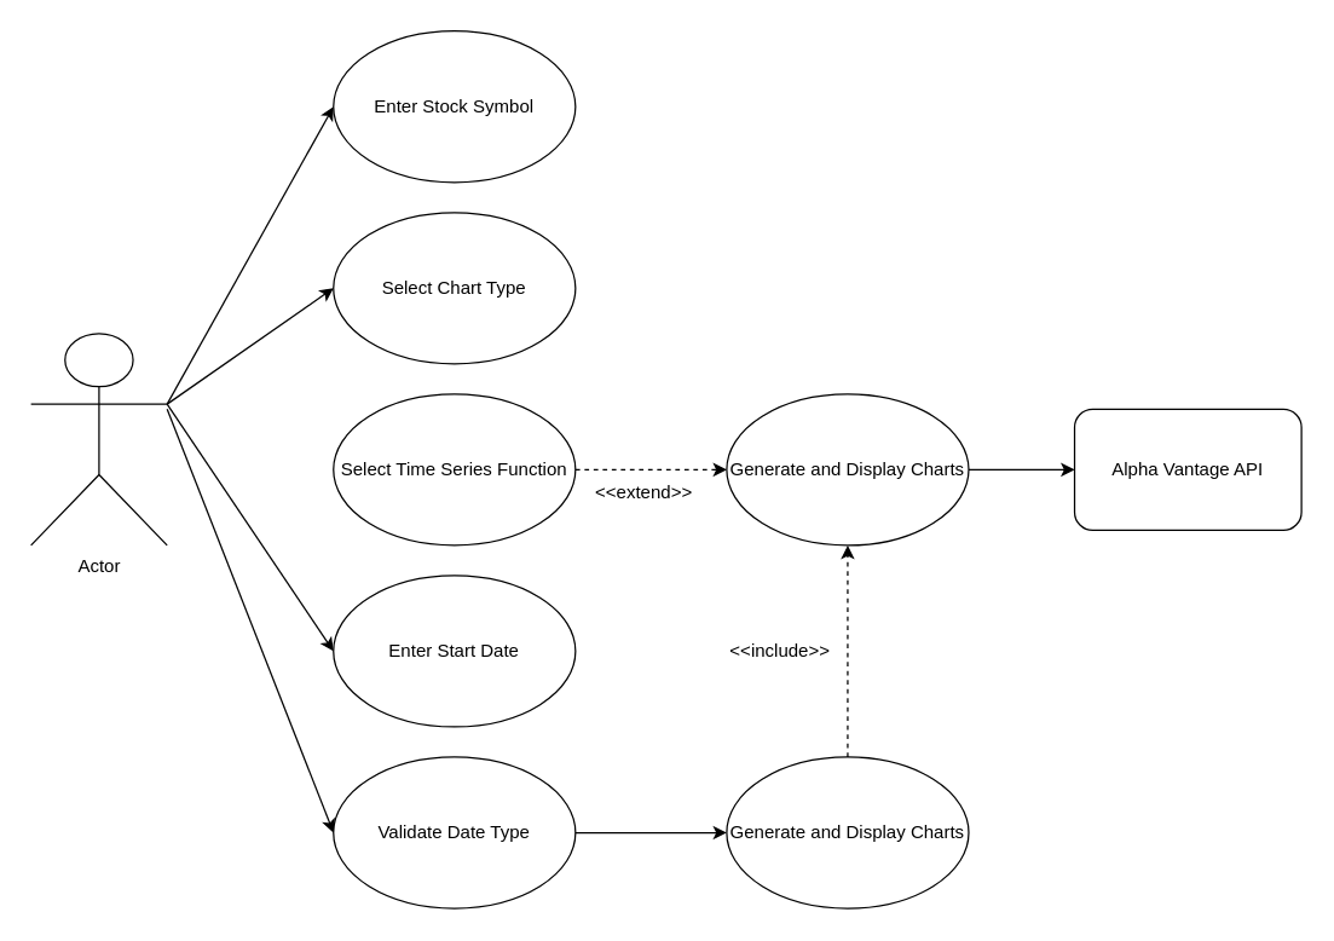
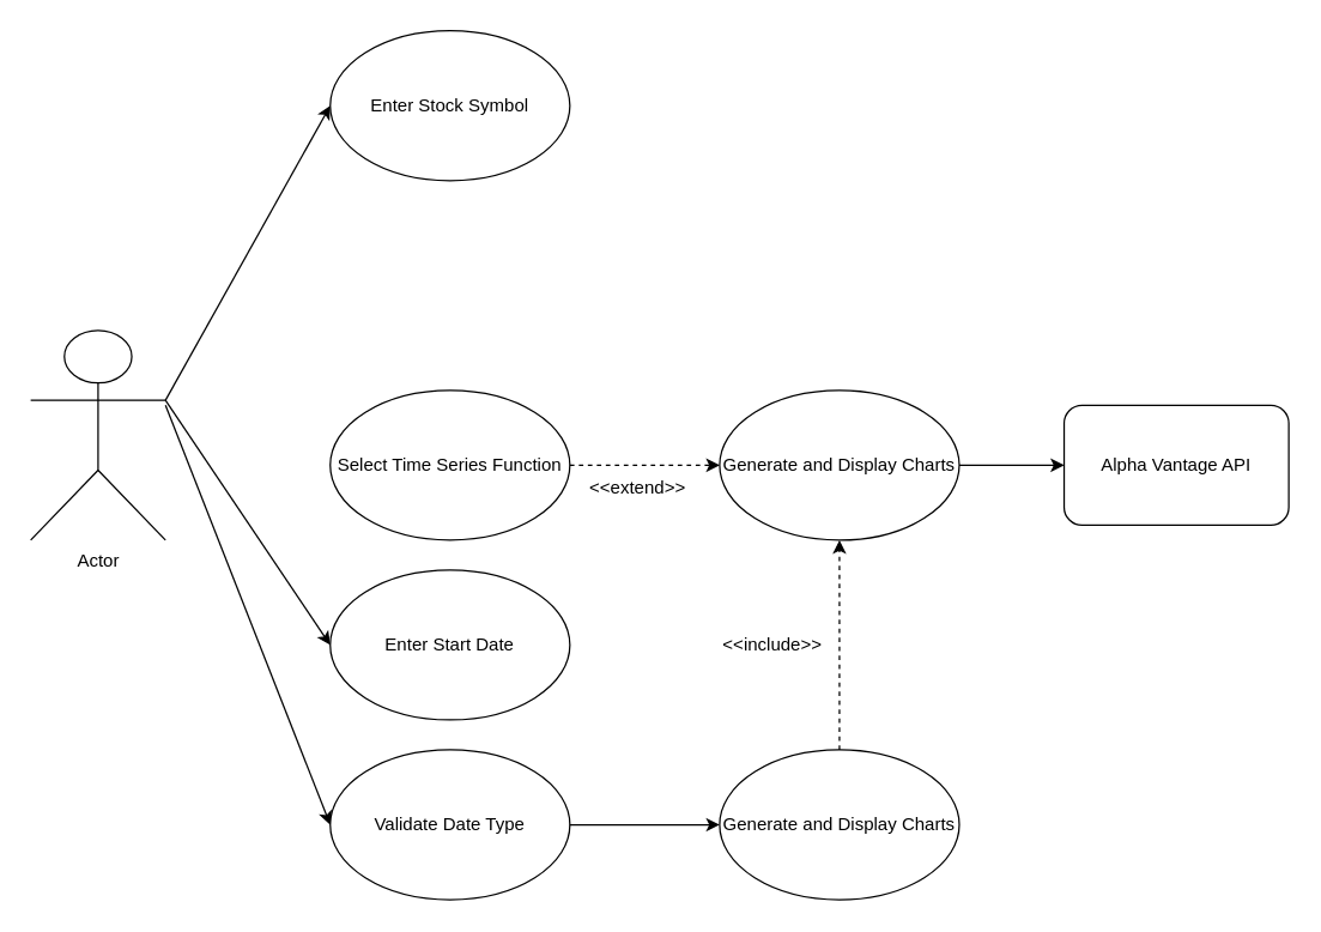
- <mxCell id="4" value="Select Chart Type" style="ellipse;whiteSpace=wrap;html=1;" vertex="1" parent="1"><mxGeometry x="220" y="140" width="160" height="100" as="geometry" /></mxCell>
- <mxCell id="9" value="" style="endArrow=classic;html=1;rounded=0;entryX=0;entryY=0.5;entryDx=0;entryDy=0;exitX=1;exitY=0.333;exitDx=0;exitDy=0;exitPerimeter=0;" edge="1" parent="1" source="2" target="4"><mxGeometry width="50" height="50" relative="1" as="geometry"><mxPoint x="110" y="270" as="sourcePoint" /><mxPoint x="230" y="80" as="targetPoint" /></mxGeometry></mxCell>
